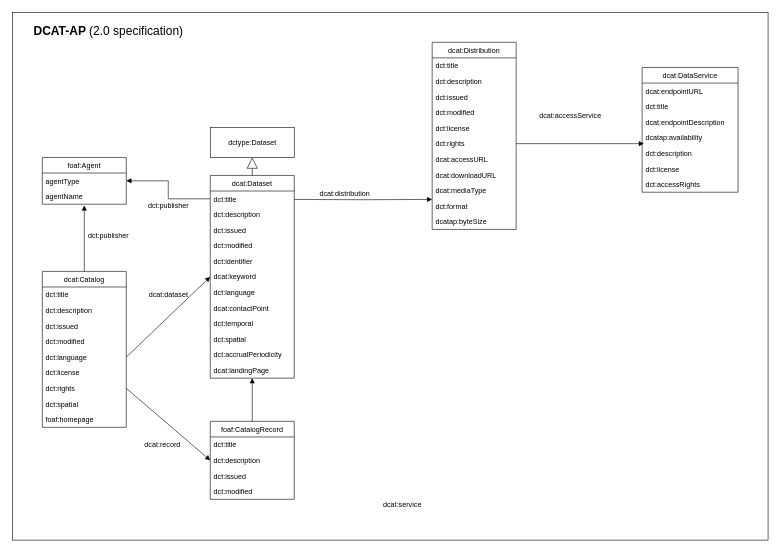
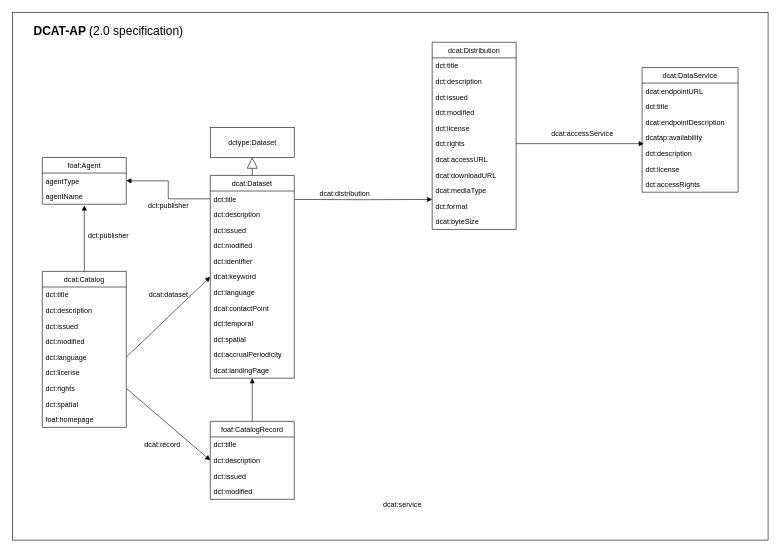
- <mxCell id="66" value="dcat:accessService" style="text;html=1;align=center;verticalAlign=middle;resizable=0;points=[];autosize=1;strokeColor=none;fillColor=none;" vertex="1" parent="4"><mxGeometry x="820" y="112" width="120" height="20" as="geometry" /></mxCell>
+ <mxCell id="66" value="dcat:accessService" style="text;html=1;align=center;verticalAlign=middle;resizable=0;points=[];autosize=1;strokeColor=none;fillColor=none;" vertex="1" parent="4"><mxGeometry x="840" y="142" width="120" height="20" as="geometry" /></mxCell>
- <mxCell id="29" value="dcatap:byteSize" style="text;strokeColor=none;fillColor=none;align=left;verticalAlign=top;spacingLeft=4;spacingRight=4;overflow=hidden;rotatable=0;points=[[0,0.5],[1,0.5]];portConstraint=eastwest;" vertex="1" parent="18"><mxGeometry y="286" width="140" height="26" as="geometry" /></mxCell>
+ <mxCell id="29" value="dcat:byteSize" style="text;strokeColor=none;fillColor=none;align=left;verticalAlign=top;spacingLeft=4;spacingRight=4;overflow=hidden;rotatable=0;points=[[0,0.5],[1,0.5]];portConstraint=eastwest;" vertex="1" parent="18"><mxGeometry y="286" width="140" height="26" as="geometry" /></mxCell>
